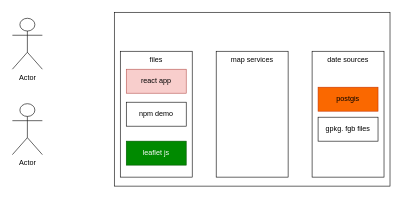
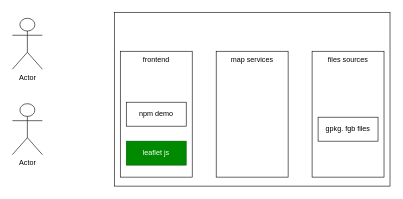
- <mxCell id="4" value="files" style="rounded=0;whiteSpace=wrap;html=1;verticalAlign=top;" vertex="1" parent="1"><mxGeometry x="200" y="85" width="120" height="210" as="geometry" /></mxCell>
+ <mxCell id="4" value="frontend" style="rounded=0;whiteSpace=wrap;html=1;verticalAlign=top;" vertex="1" parent="1"><mxGeometry x="200" y="85" width="120" height="210" as="geometry" /></mxCell>
- <mxCell id="6" value="date sources" style="rounded=0;whiteSpace=wrap;html=1;verticalAlign=top;" vertex="1" parent="1"><mxGeometry x="520" y="85" width="120" height="210" as="geometry" /></mxCell>
+ <mxCell id="6" value="files sources" style="rounded=0;whiteSpace=wrap;html=1;verticalAlign=top;" vertex="1" parent="1"><mxGeometry x="520" y="85" width="120" height="210" as="geometry" /></mxCell>
- <mxCell id="7" value="react app" style="rounded=0;whiteSpace=wrap;html=1;fillColor=#f8cecc;strokeColor=#b85450;" vertex="1" parent="1"><mxGeometry x="210" y="115" width="100" height="40" as="geometry" /></mxCell>
- <mxCell id="10" value="postgis" style="rounded=0;whiteSpace=wrap;html=1;fillColor=#fa6800;fontColor=#000000;strokeColor=#C73500;" vertex="1" parent="1"><mxGeometry x="530" y="145" width="100" height="40" as="geometry" /></mxCell>
